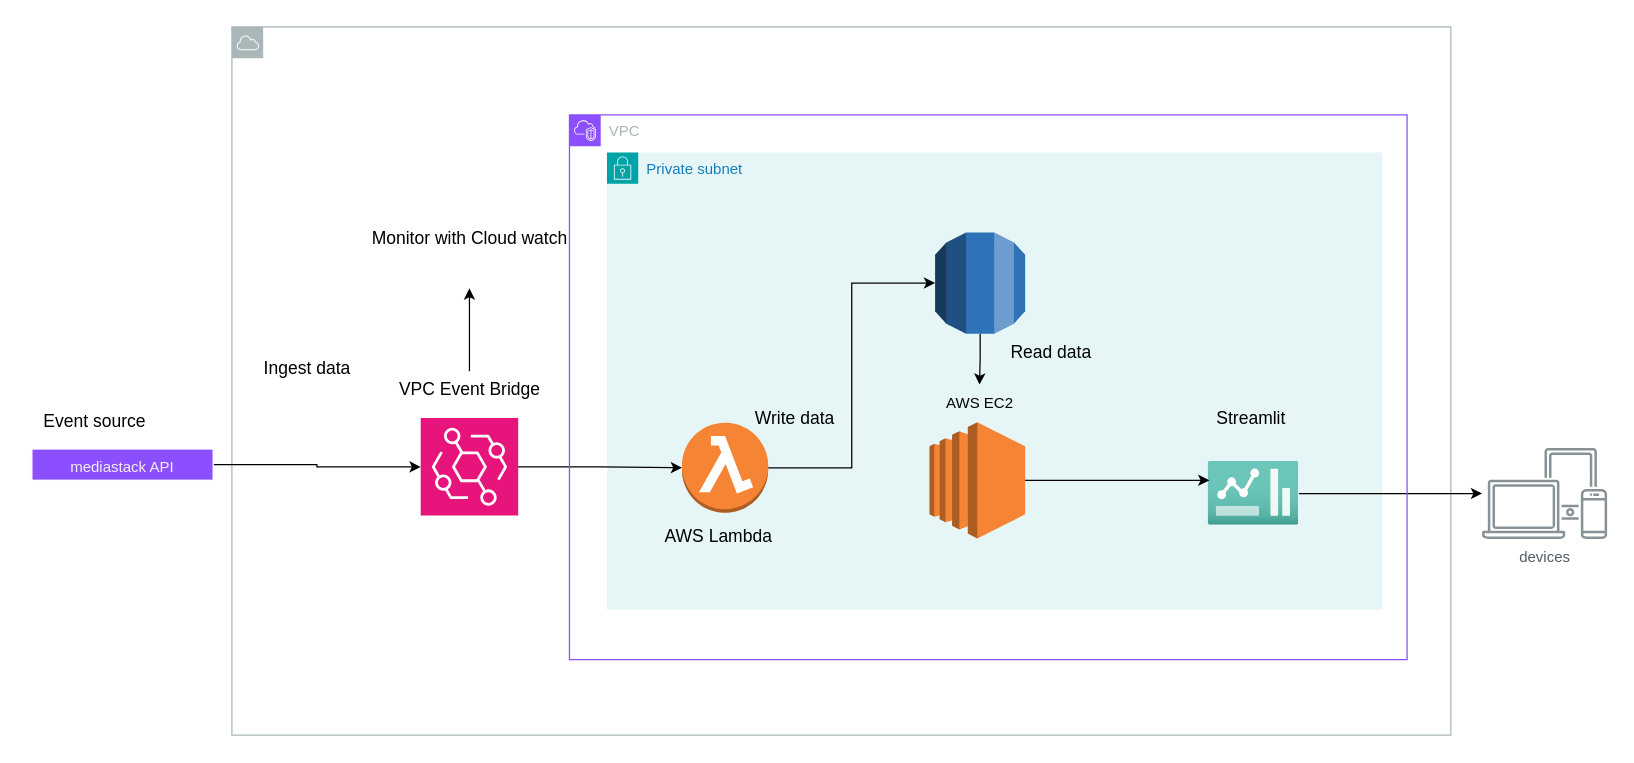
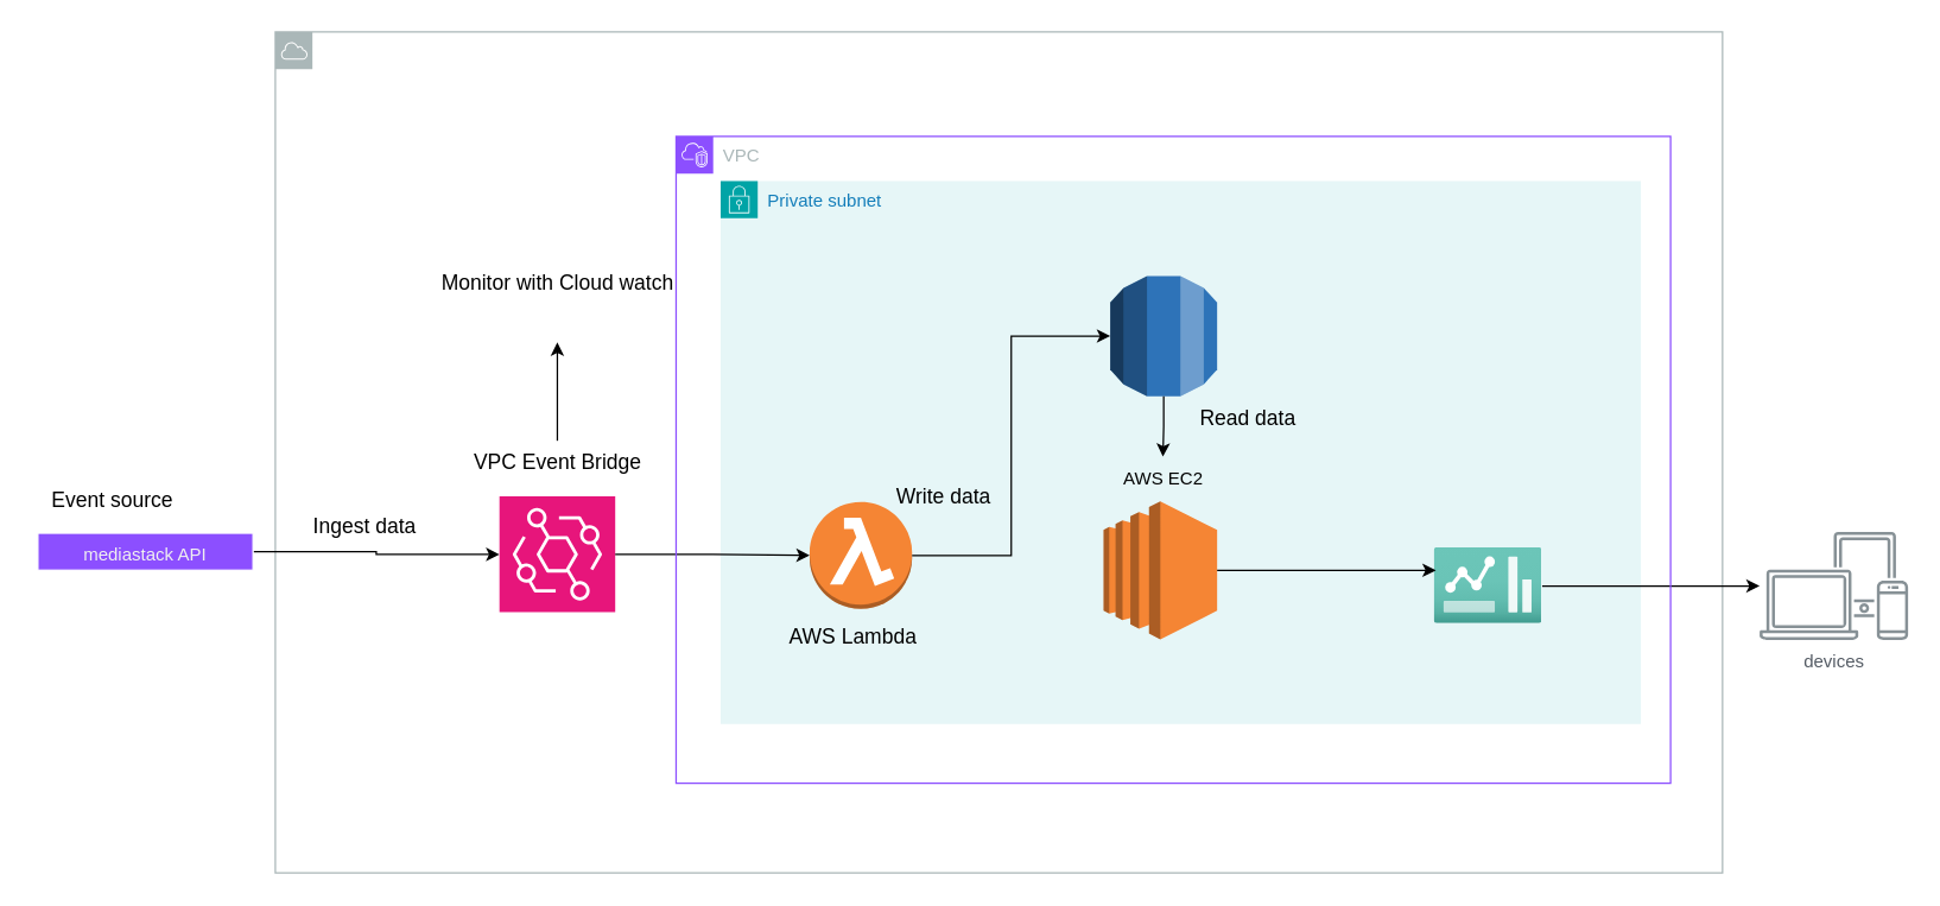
- <mxCell id="9" value="&lt;font style=&quot;font-size: 14px;&quot;&gt;Ingest data&lt;/font&gt;" style="text;html=1;align=center;verticalAlign=middle;resizable=0;points=[];autosize=1;strokeColor=none;fillColor=none;" parent="1" vertex="1"><mxGeometry x="200" y="279" width="90" height="30" as="geometry" /></mxCell>
+ <mxCell id="9" value="&lt;font style=&quot;font-size: 14px;&quot;&gt;Ingest data&lt;/font&gt;" style="text;html=1;align=center;verticalAlign=middle;resizable=0;points=[];autosize=1;strokeColor=none;fillColor=none;" parent="1" vertex="1"><mxGeometry x="200" y="339" width="90" height="30" as="geometry" /></mxCell>
- <mxCell id="8" value="&lt;font style=&quot;font-size: 14px;&quot;&gt;Streamlit&lt;/font&gt;" style="text;html=1;align=center;verticalAlign=middle;resizable=0;points=[];autosize=1;strokeColor=none;fillColor=none;" parent="1" vertex="1"><mxGeometry x="960" y="319" width="80" height="30" as="geometry" /></mxCell>
